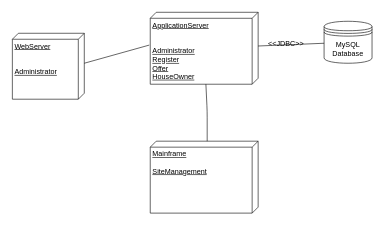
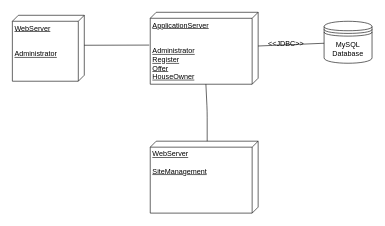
- <mxCell id="2" value="WebServer&lt;br&gt;&lt;br&gt;&lt;br&gt;Administrator&lt;br&gt;" style="verticalAlign=top;align=left;spacingTop=8;spacingLeft=2;spacingRight=12;shape=cube;size=10;direction=south;fontStyle=4;html=1;" vertex="1" parent="1"><mxGeometry x="20" y="55" width="120" height="110" as="geometry" /></mxCell>
+ <mxCell id="2" value="WebServer&lt;br&gt;&lt;br&gt;&lt;br&gt;Administrator&lt;br&gt;" style="verticalAlign=top;align=left;spacingTop=8;spacingLeft=2;spacingRight=12;shape=cube;size=10;direction=south;fontStyle=4;html=1;" vertex="1" parent="1"><mxGeometry x="20" y="25" width="120" height="110" as="geometry" /></mxCell>
- <mxCell id="8" value="Mainframe&lt;br&gt;&lt;br&gt;SiteManagement" style="verticalAlign=top;align=left;spacingTop=8;spacingLeft=2;spacingRight=12;shape=cube;size=10;direction=south;fontStyle=4;html=1;" vertex="1" parent="1"><mxGeometry x="250" y="235" width="180" height="120" as="geometry" /></mxCell>
+ <mxCell id="8" value="WebServer&lt;br&gt;&lt;br&gt;SiteManagement" style="verticalAlign=top;align=left;spacingTop=8;spacingLeft=2;spacingRight=12;shape=cube;size=10;direction=south;fontStyle=4;html=1;" vertex="1" parent="1"><mxGeometry x="250" y="235" width="180" height="120" as="geometry" /></mxCell>
